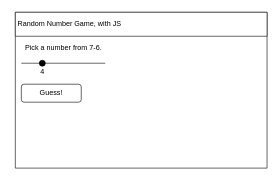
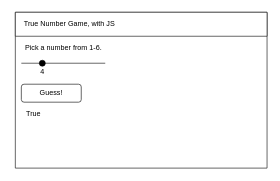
- <mxCell id="4" value="Random Number Game, with JS" style="text;html=1;align=center;verticalAlign=middle;resizable=0;points=[];autosize=1;strokeColor=none;fillColor=none;" vertex="1" parent="1"><mxGeometry x="20" y="30" width="190" height="20" as="geometry" /></mxCell>
+ <mxCell id="4" value="True Number Game, with JS" style="text;html=1;align=center;verticalAlign=middle;resizable=0;points=[];autosize=1;strokeColor=none;fillColor=none;" vertex="1" parent="1"><mxGeometry x="20" y="30" width="190" height="20" as="geometry" /></mxCell>
- <mxCell id="7" value="Pick a number from 7-6." style="text;html=1;align=center;verticalAlign=middle;resizable=0;points=[];autosize=1;strokeColor=none;fillColor=none;" vertex="1" parent="1"><mxGeometry x="35" y="70" width="140" height="20" as="geometry" /></mxCell>
+ <mxCell id="7" value="Pick a number from 1-6." style="text;html=1;align=center;verticalAlign=middle;resizable=0;points=[];autosize=1;strokeColor=none;fillColor=none;" vertex="1" parent="1"><mxGeometry x="35" y="70" width="140" height="20" as="geometry" /></mxCell>
+ <mxCell id="10" value="True" style="text;html=1;align=center;verticalAlign=middle;resizable=0;points=[];autosize=1;strokeColor=none;fillColor=none;" vertex="1" parent="1"><mxGeometry x="35" y="180" width="40" height="20" as="geometry" /></mxCell>
